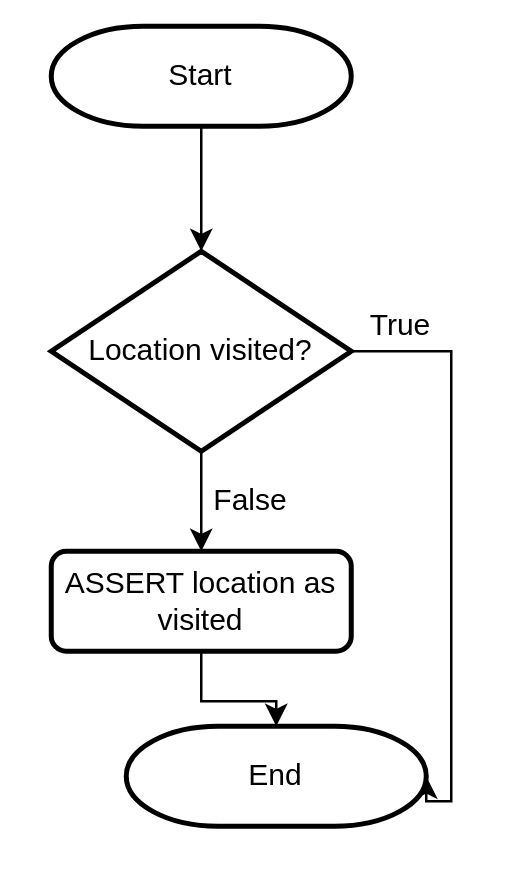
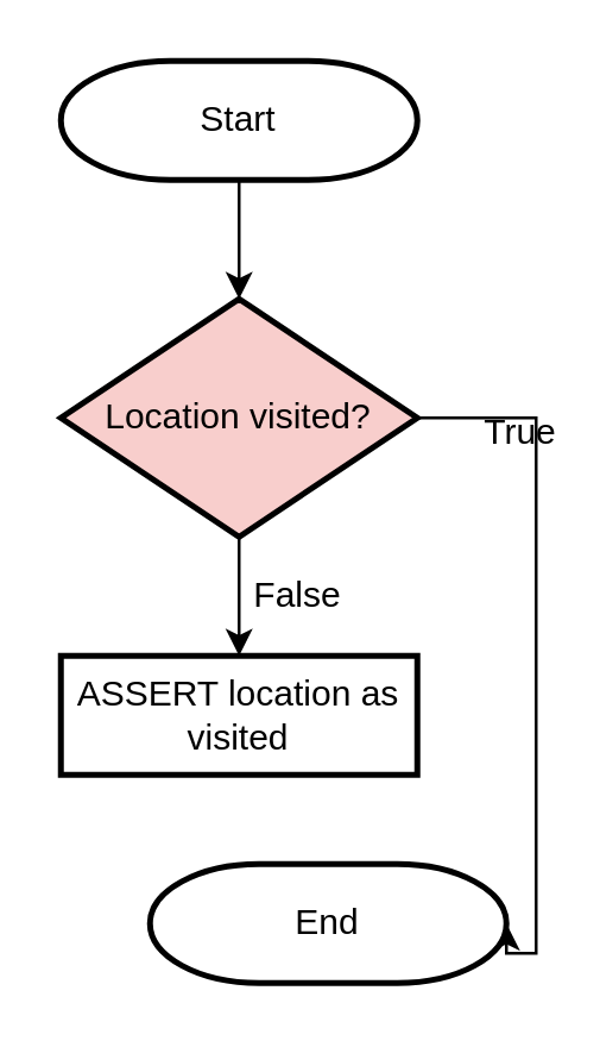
- <mxCell id="3" value="Start" style="strokeWidth=2;html=1;shape=mxgraph.flowchart.terminator;whiteSpace=wrap;" vertex="1" parent="1"><mxGeometry x="20" y="10" width="120" height="40" as="geometry" /></mxCell>
+ <mxCell id="3" value="Start" style="strokeWidth=2;html=1;shape=mxgraph.flowchart.terminator;whiteSpace=wrap;" vertex="1" parent="1"><mxGeometry x="20" y="20" width="120" height="40" as="geometry" /></mxCell>
- <mxCell id="10" value="True" style="text;html=1;strokeColor=none;fillColor=none;align=center;verticalAlign=middle;whiteSpace=wrap;rounded=0;" vertex="1" parent="1"><mxGeometry x="140" y="120" width="40" height="20" as="geometry" /></mxCell>
+ <mxCell id="10" value="True" style="text;html=1;strokeColor=none;fillColor=none;align=center;verticalAlign=middle;whiteSpace=wrap;rounded=0;" vertex="1" parent="1"><mxGeometry x="155" y="135" width="40" height="20" as="geometry" /></mxCell>
- <mxCell id="6" value="Location visited?" style="rhombus;whiteSpace=wrap;html=1;strokeWidth=2;" vertex="1" parent="1"><mxGeometry x="20" y="100" width="120" height="80" as="geometry" /></mxCell>
+ <mxCell id="6" value="Location visited?" style="rhombus;whiteSpace=wrap;html=1;strokeWidth=2;fillColor=#f8cecc;" vertex="1" parent="1"><mxGeometry x="20" y="100" width="120" height="80" as="geometry" /></mxCell>
- <mxCell id="8" value="ASSERT location as visited" style="whiteSpace=wrap;html=1;strokeWidth=2;rounded=1;" vertex="1" parent="1"><mxGeometry x="20" y="220" width="120" height="40" as="geometry" /></mxCell>
+ <mxCell id="8" value="ASSERT location as visited" style="whiteSpace=wrap;html=1;strokeWidth=2;" vertex="1" parent="1"><mxGeometry x="20" y="220" width="120" height="40" as="geometry" /></mxCell>
- <mxCell id="7" value="" style="edgeStyle=orthogonalEdgeStyle;rounded=0;orthogonalLoop=1;jettySize=auto;html=1;" edge="1" parent="1" source="8" target="9"><mxGeometry relative="1" as="geometry" /></mxCell>
